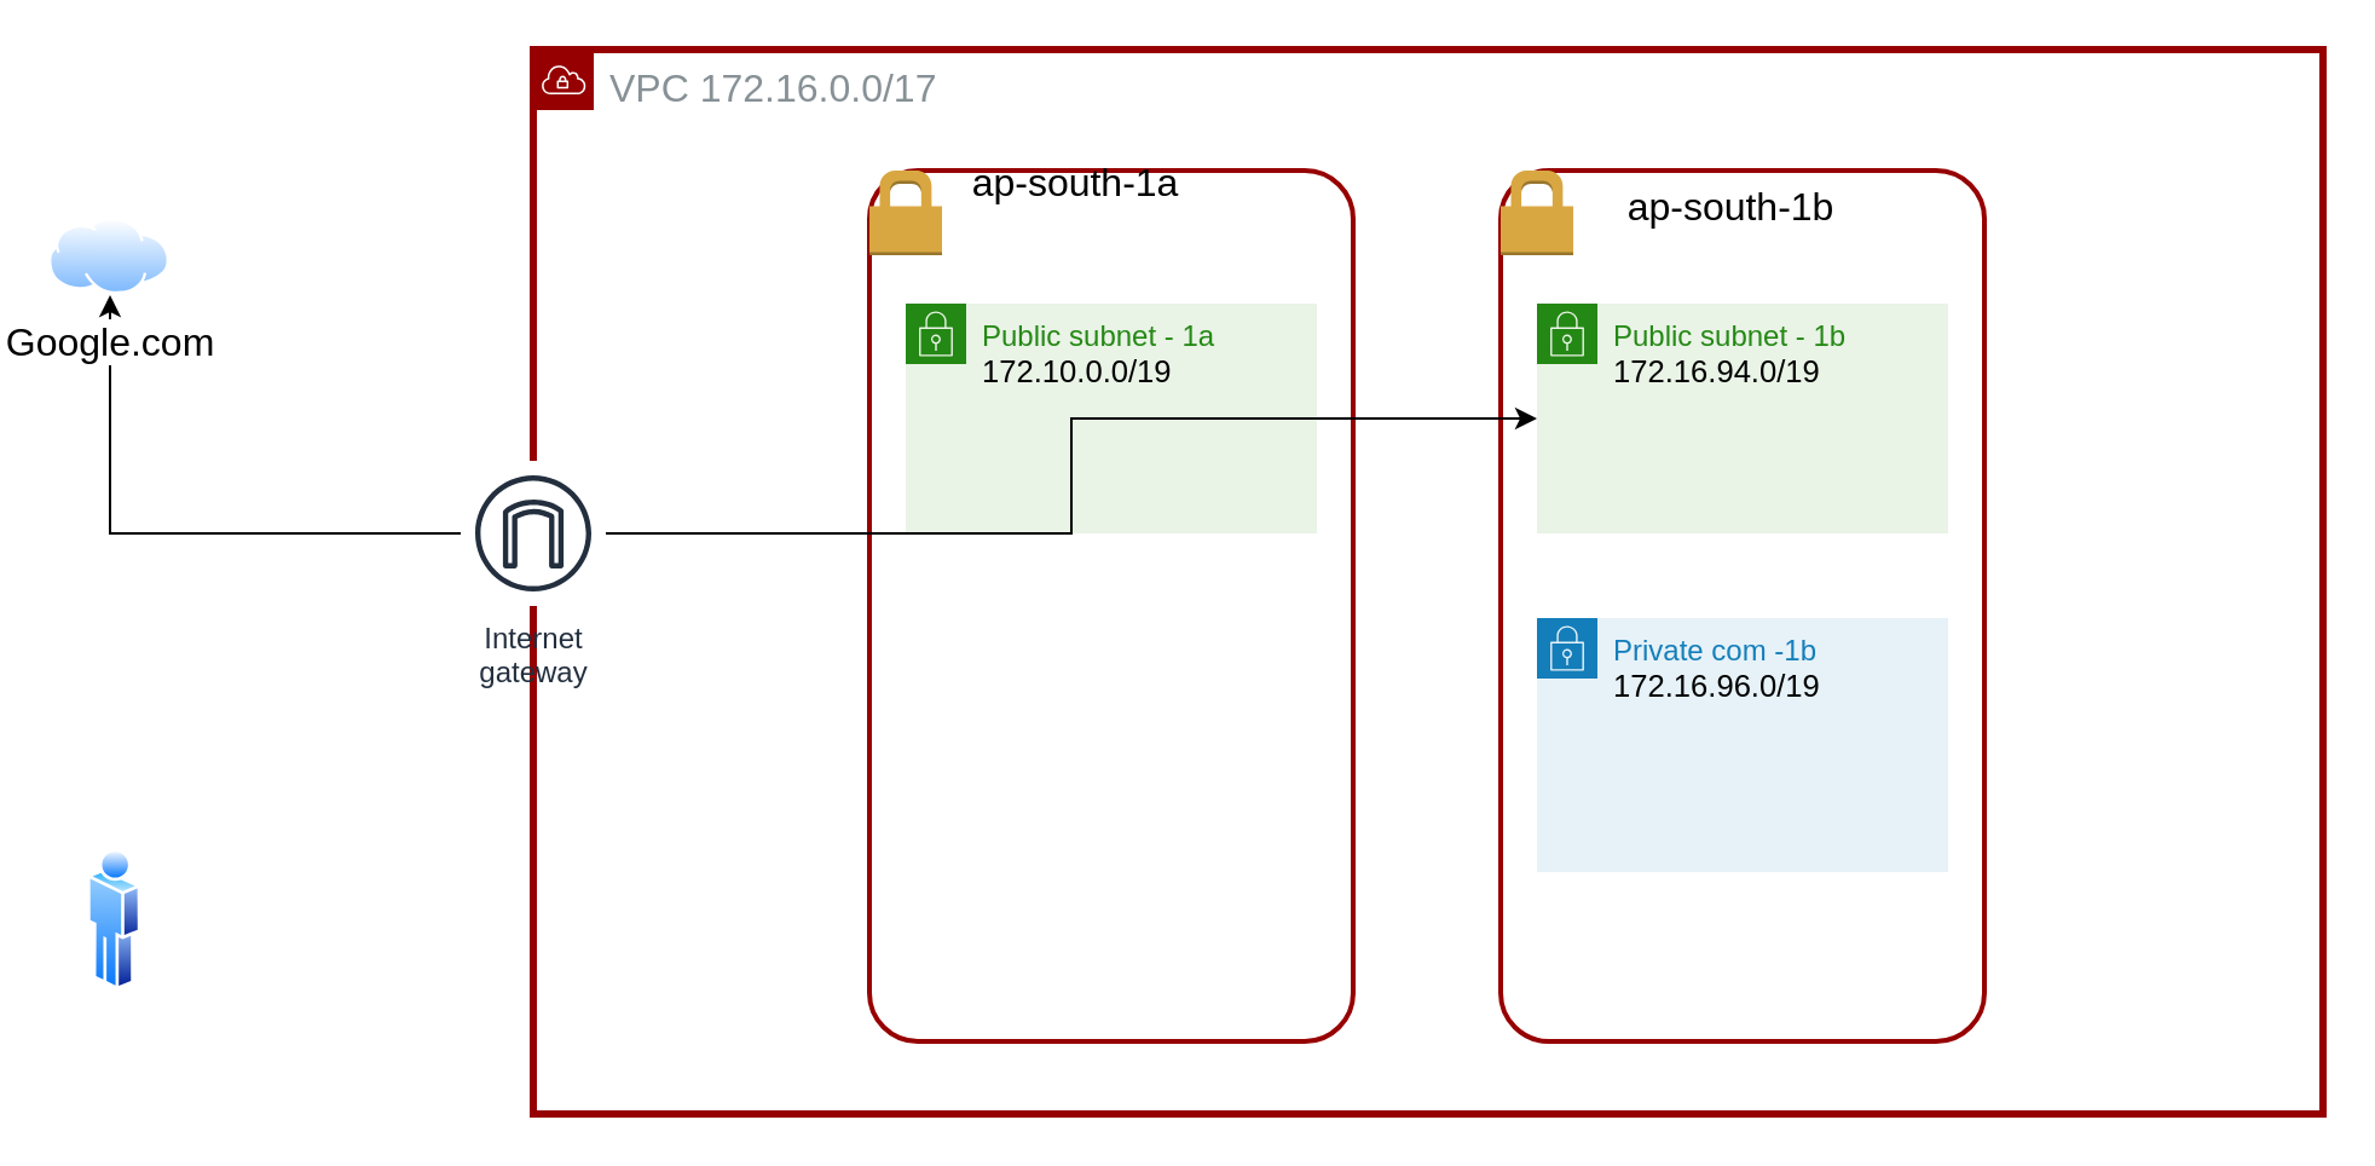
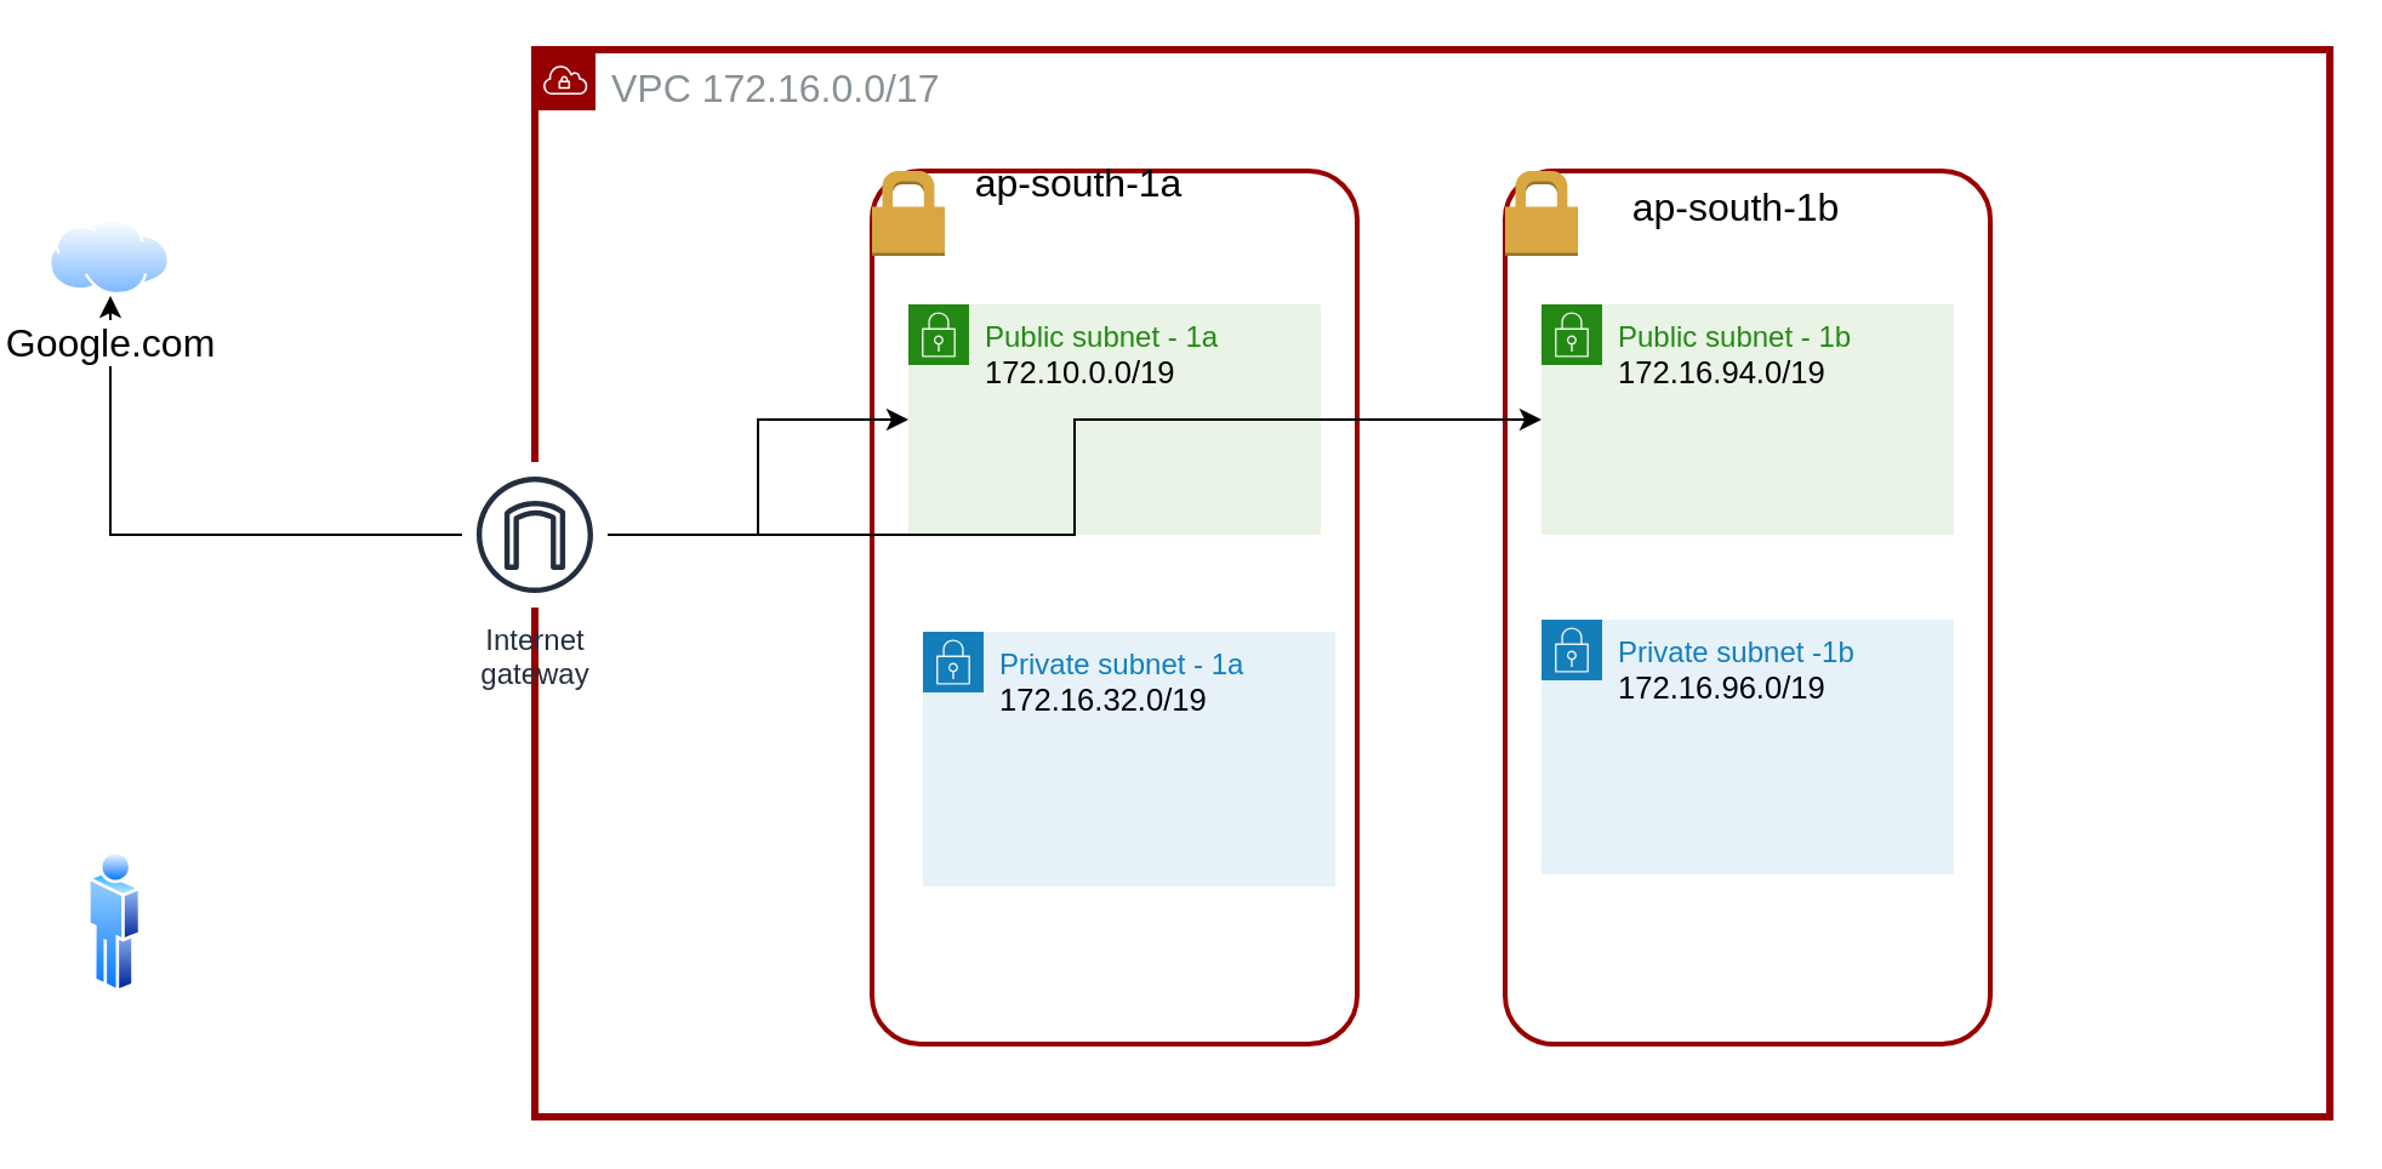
+ <mxCell id="11" style="edgeStyle=orthogonalEdgeStyle;rounded=0;orthogonalLoop=1;jettySize=auto;html=1;fontSize=16;" edge="1" parent="1" source="14" target="5"><mxGeometry relative="1" as="geometry" /></mxCell>
- <mxCell id="18" value="Private com -1b&lt;br&gt;&lt;span style=&quot;color: rgb(0, 0, 0); font-family: Arial, Verdana, sans-serif; font-size: 12.8px;&quot;&gt;172.16.96.0/19&lt;/span&gt;" style="points=[[0,0],[0.25,0],[0.5,0],[0.75,0],[1,0],[1,0.25],[1,0.5],[1,0.75],[1,1],[0.75,1],[0.5,1],[0.25,1],[0,1],[0,0.75],[0,0.5],[0,0.25]];outlineConnect=0;gradientColor=none;html=1;whiteSpace=wrap;fontSize=12;fontStyle=0;container=1;pointerEvents=0;collapsible=0;recursiveResize=0;shape=mxgraph.aws4.group;grIcon=mxgraph.aws4.group_security_group;grStroke=0;strokeColor=#147EBA;fillColor=#E6F2F8;verticalAlign=top;align=left;spacingLeft=30;fontColor=#147EBA;dashed=0;" vertex="1" parent="1"><mxGeometry x="635" y="255" width="170" height="105" as="geometry" /></mxCell>
+ <mxCell id="18" value="Private subnet -1b&lt;br&gt;&lt;span style=&quot;color: rgb(0, 0, 0); font-family: Arial, Verdana, sans-serif; font-size: 12.8px;&quot;&gt;172.16.96.0/19&lt;/span&gt;" style="points=[[0,0],[0.25,0],[0.5,0],[0.75,0],[1,0],[1,0.25],[1,0.5],[1,0.75],[1,1],[0.75,1],[0.5,1],[0.25,1],[0,1],[0,0.75],[0,0.5],[0,0.25]];outlineConnect=0;gradientColor=none;html=1;whiteSpace=wrap;fontSize=12;fontStyle=0;container=1;pointerEvents=0;collapsible=0;recursiveResize=0;shape=mxgraph.aws4.group;grIcon=mxgraph.aws4.group_security_group;grStroke=0;strokeColor=#147EBA;fillColor=#E6F2F8;verticalAlign=top;align=left;spacingLeft=30;fontColor=#147EBA;dashed=0;" vertex="1" parent="1"><mxGeometry x="635" y="255" width="170" height="105" as="geometry" /></mxCell>
+ <mxCell id="6" value="Private subnet - 1a&lt;br&gt;&lt;span style=&quot;color: rgb(0, 0, 0); font-family: Arial, Verdana, sans-serif; font-size: 12.8px;&quot;&gt;172.16.32.0/19&lt;/span&gt;" style="points=[[0,0],[0.25,0],[0.5,0],[0.75,0],[1,0],[1,0.25],[1,0.5],[1,0.75],[1,1],[0.75,1],[0.5,1],[0.25,1],[0,1],[0,0.75],[0,0.5],[0,0.25]];outlineConnect=0;gradientColor=none;html=1;whiteSpace=wrap;fontSize=12;fontStyle=0;container=1;pointerEvents=0;collapsible=0;recursiveResize=0;shape=mxgraph.aws4.group;grIcon=mxgraph.aws4.group_security_group;grStroke=0;strokeColor=#147EBA;fillColor=#E6F2F8;verticalAlign=top;align=left;spacingLeft=30;fontColor=#147EBA;dashed=0;" vertex="1" parent="1"><mxGeometry x="380" y="260" width="170" height="105" as="geometry" /></mxCell>
